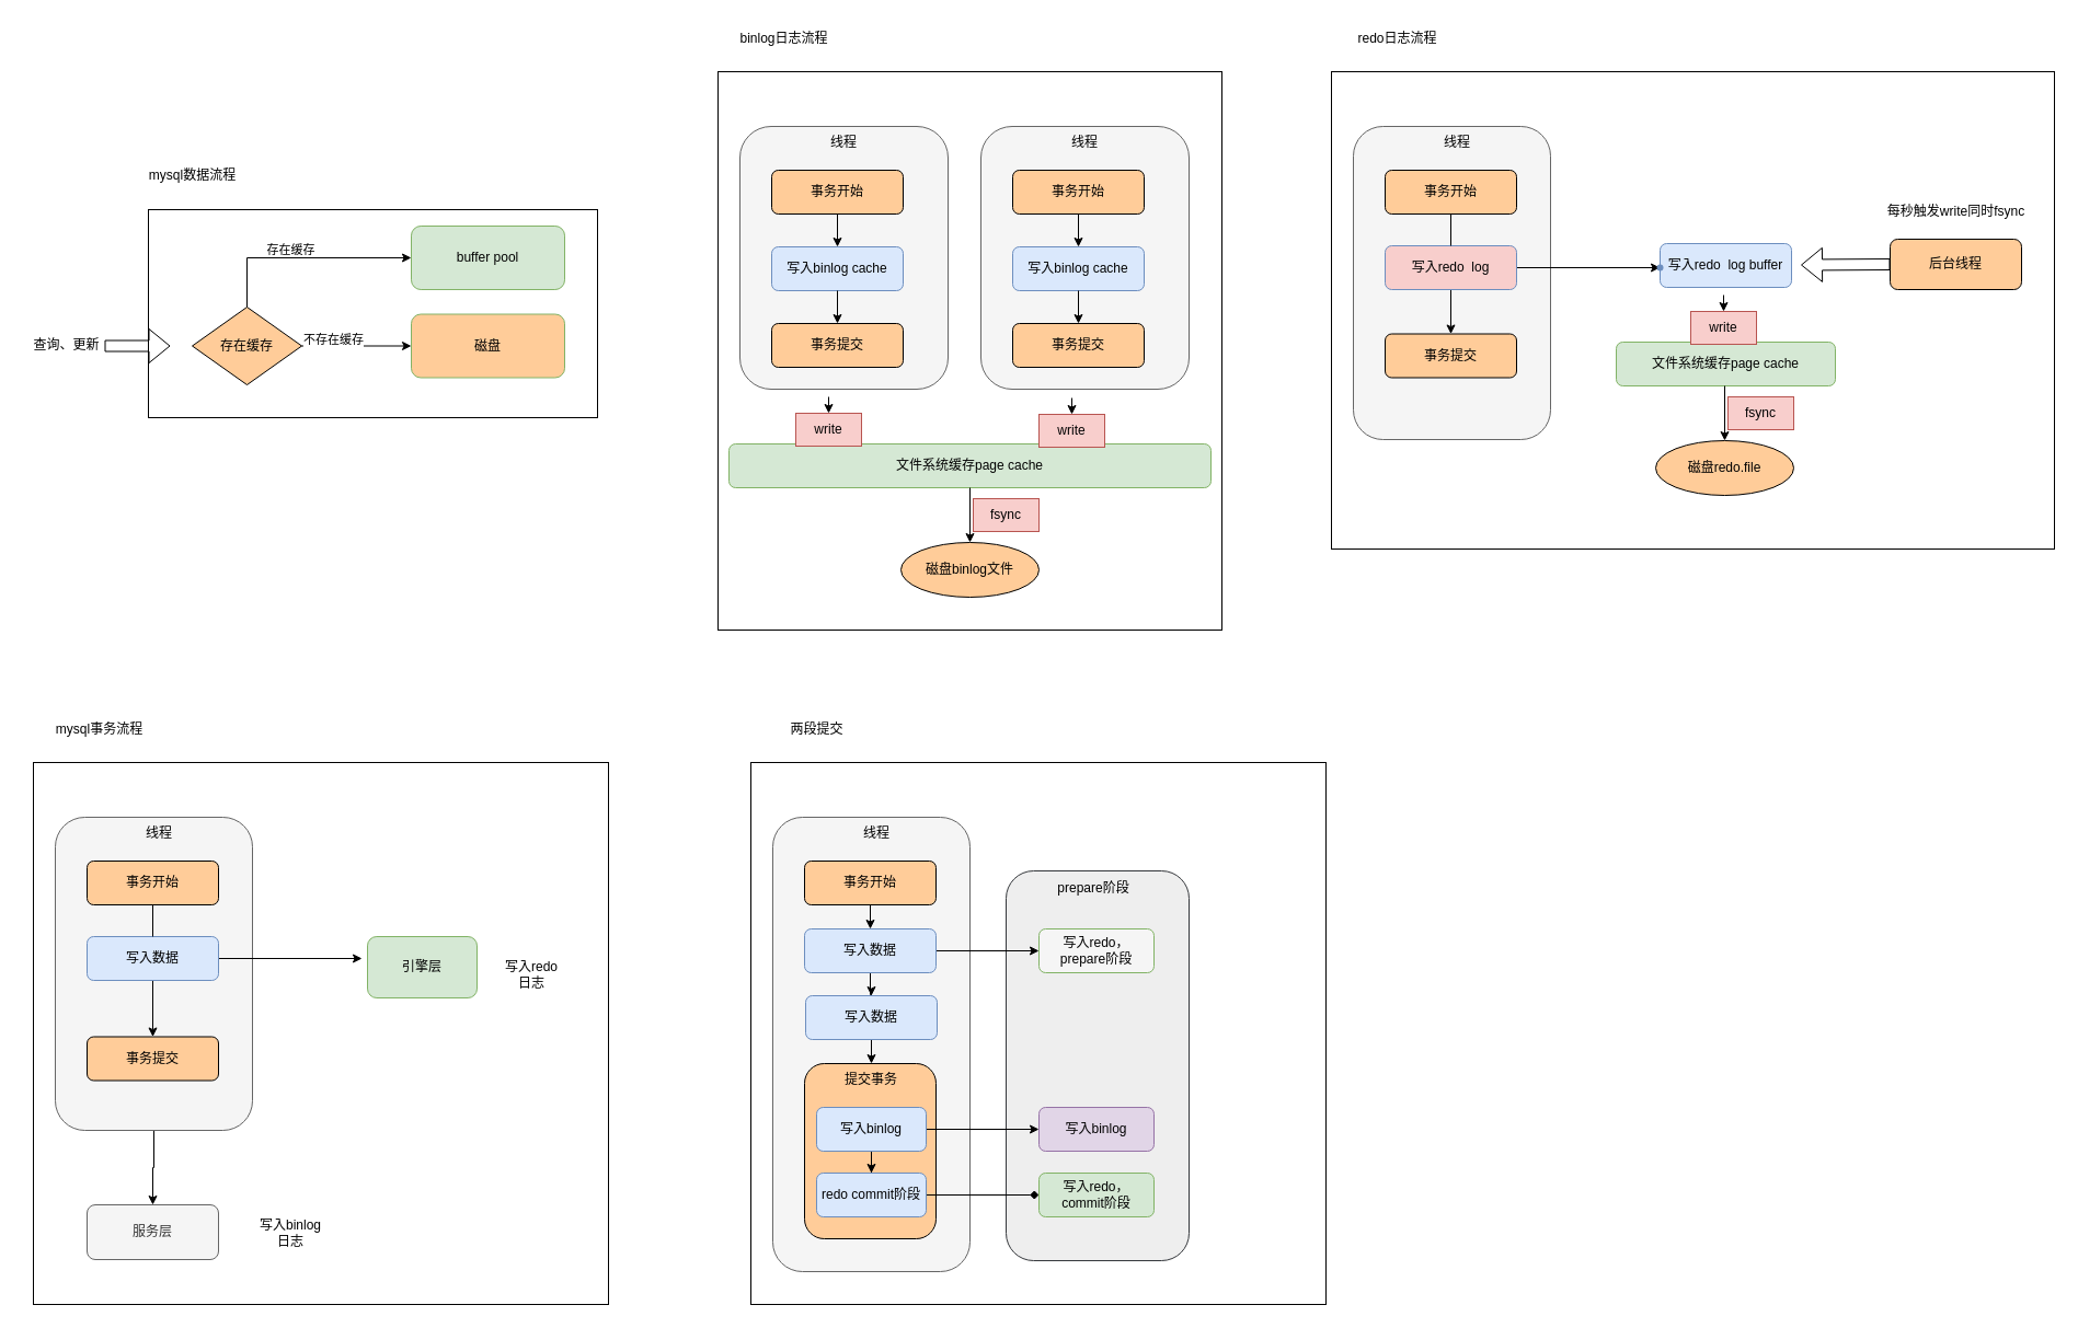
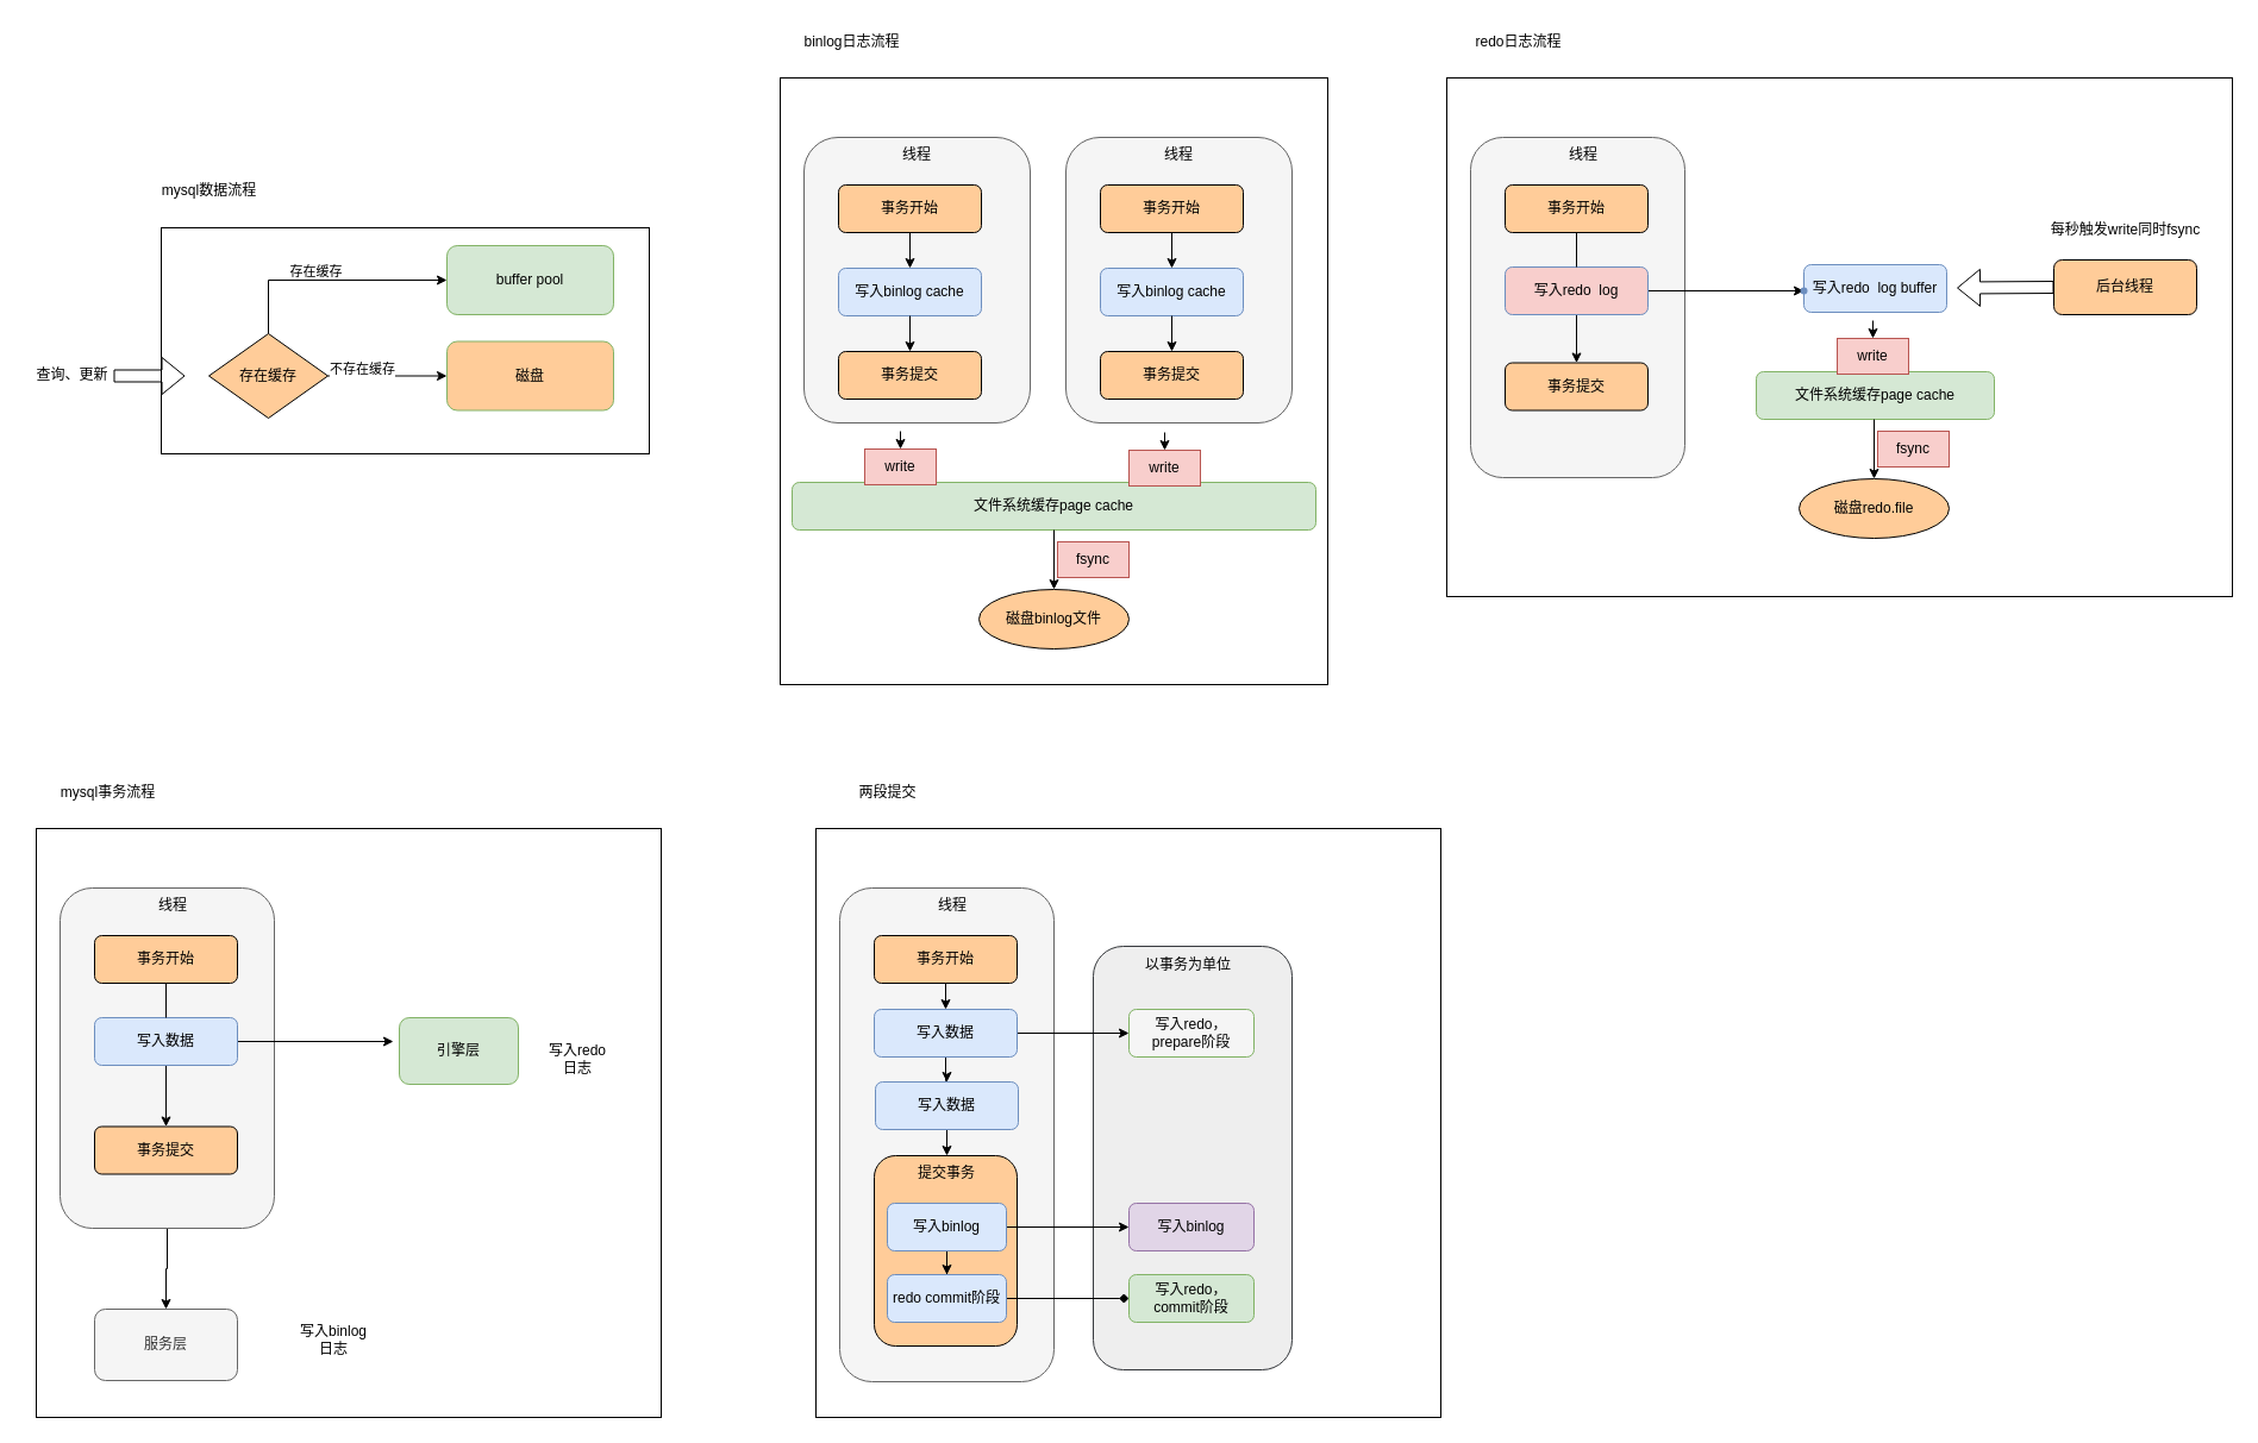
- <mxCell id="95" value="prepare阶段" style="text;html=1;strokeColor=none;fillColor=none;align=center;verticalAlign=middle;whiteSpace=wrap;rounded=0;" vertex="1" parent="1"><mxGeometry x="918" y="796" width="160" height="30" as="geometry" /></mxCell>
+ <mxCell id="95" value="以事务为单位" style="text;html=1;strokeColor=none;fillColor=none;align=center;verticalAlign=middle;whiteSpace=wrap;rounded=0;" vertex="1" parent="1"><mxGeometry x="918" y="796" width="160" height="30" as="geometry" /></mxCell>
- <mxCell id="72" value="服务层" style="whiteSpace=wrap;html=1;fillColor=#f5f5f5;strokeColor=#666666;fontColor=#333333;rounded=1;" vertex="1" parent="1"><mxGeometry x="79" y="1100" width="120" height="50" as="geometry" /></mxCell>
+ <mxCell id="72" value="服务层" style="whiteSpace=wrap;html=1;fillColor=#f5f5f5;strokeColor=#666666;fontColor=#333333;rounded=1;" vertex="1" parent="1"><mxGeometry x="79" y="1100" width="120" height="60" as="geometry" /></mxCell>
- <mxCell id="74" value="写入binlog日志" style="text;html=1;strokeColor=none;fillColor=none;align=center;verticalAlign=middle;whiteSpace=wrap;rounded=0;" vertex="1" parent="1"><mxGeometry x="235" y="1111" width="60" height="30" as="geometry" /></mxCell>
+ <mxCell id="74" value="写入binlog日志" style="text;html=1;strokeColor=none;fillColor=none;align=center;verticalAlign=middle;whiteSpace=wrap;rounded=0;" vertex="1" parent="1"><mxGeometry x="250" y="1111" width="60" height="30" as="geometry" /></mxCell>
